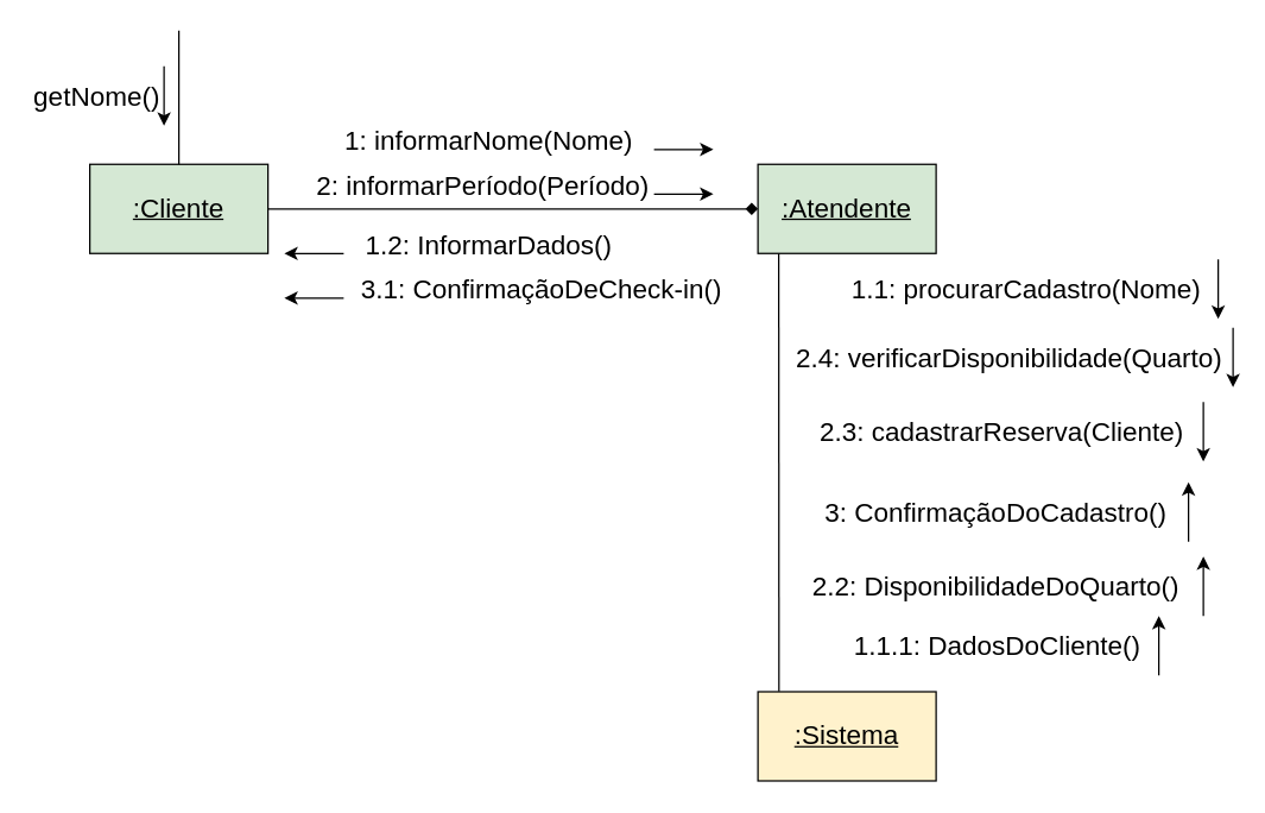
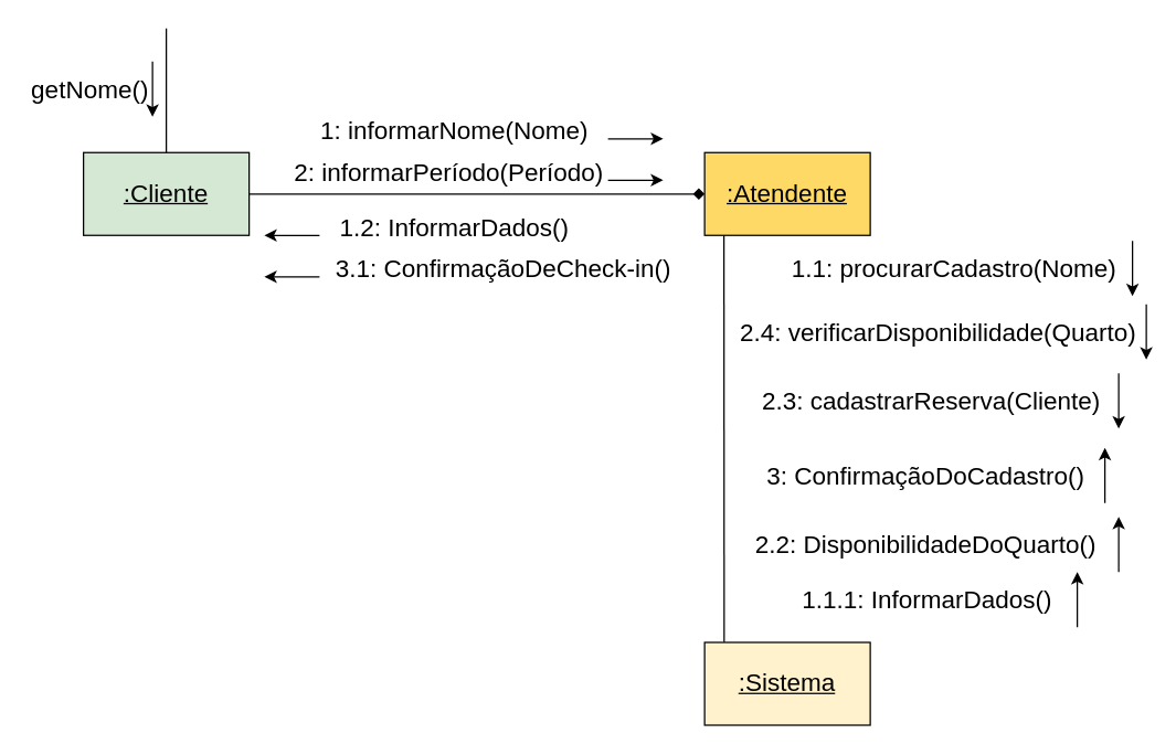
- <mxCell id="3" value="&lt;font style=&quot;font-size: 18px;&quot;&gt;&lt;u&gt;:Atendente&lt;/u&gt;&lt;/font&gt;" style="rounded=0;whiteSpace=wrap;html=1;fillColor=#d5e8d4;" vertex="1" parent="1"><mxGeometry x="510" y="110" width="120" height="60" as="geometry" /></mxCell>
+ <mxCell id="3" value="&lt;font style=&quot;font-size: 18px;&quot;&gt;&lt;u&gt;:Atendente&lt;/u&gt;&lt;/font&gt;" style="rounded=0;whiteSpace=wrap;html=1;fillColor=#FFD966;" vertex="1" parent="1"><mxGeometry x="510" y="110" width="120" height="60" as="geometry" /></mxCell>
- <mxCell id="11" value="1.1.1: DadosDoCliente()" style="text;html=1;strokeColor=none;fillColor=none;align=center;verticalAlign=middle;whiteSpace=wrap;rounded=0;fontSize=18;" vertex="1" parent="1"><mxGeometry x="571.5" y="420" width="199" height="30" as="geometry" /></mxCell>
+ <mxCell id="11" value="1.1.1: InformarDados()" style="text;html=1;strokeColor=none;fillColor=none;align=center;verticalAlign=middle;whiteSpace=wrap;rounded=0;fontSize=18;" vertex="1" parent="1"><mxGeometry x="571.5" y="420" width="199" height="30" as="geometry" /></mxCell>
